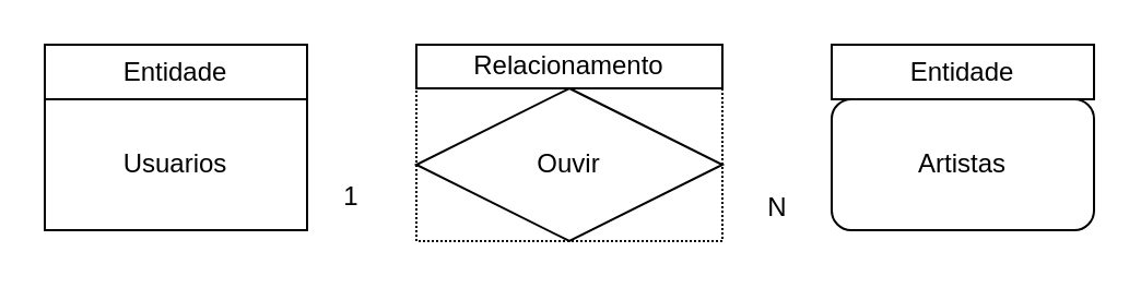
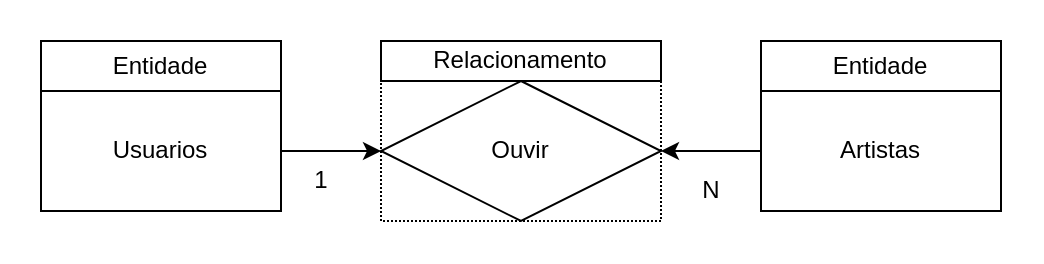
+ <mxCell id="3" style="edgeStyle=orthogonalEdgeStyle;rounded=0;orthogonalLoop=1;jettySize=auto;html=1;" parent="1" source="4" target="7" edge="1"><mxGeometry relative="1" as="geometry" /></mxCell>
+ <mxCell id="5" value="" style="edgeStyle=orthogonalEdgeStyle;rounded=0;orthogonalLoop=1;jettySize=auto;html=1;" parent="1" source="6" target="7" edge="1"><mxGeometry relative="1" as="geometry" /></mxCell>
- <mxCell id="6" value="Artistas" style="whiteSpace=wrap;html=1;rounded=1;" parent="1" vertex="1"><mxGeometry x="380" y="45" width="120" height="60" as="geometry" /></mxCell>
+ <mxCell id="6" value="Artistas" style="whiteSpace=wrap;html=1;" parent="1" vertex="1"><mxGeometry x="380" y="45" width="120" height="60" as="geometry" /></mxCell>
